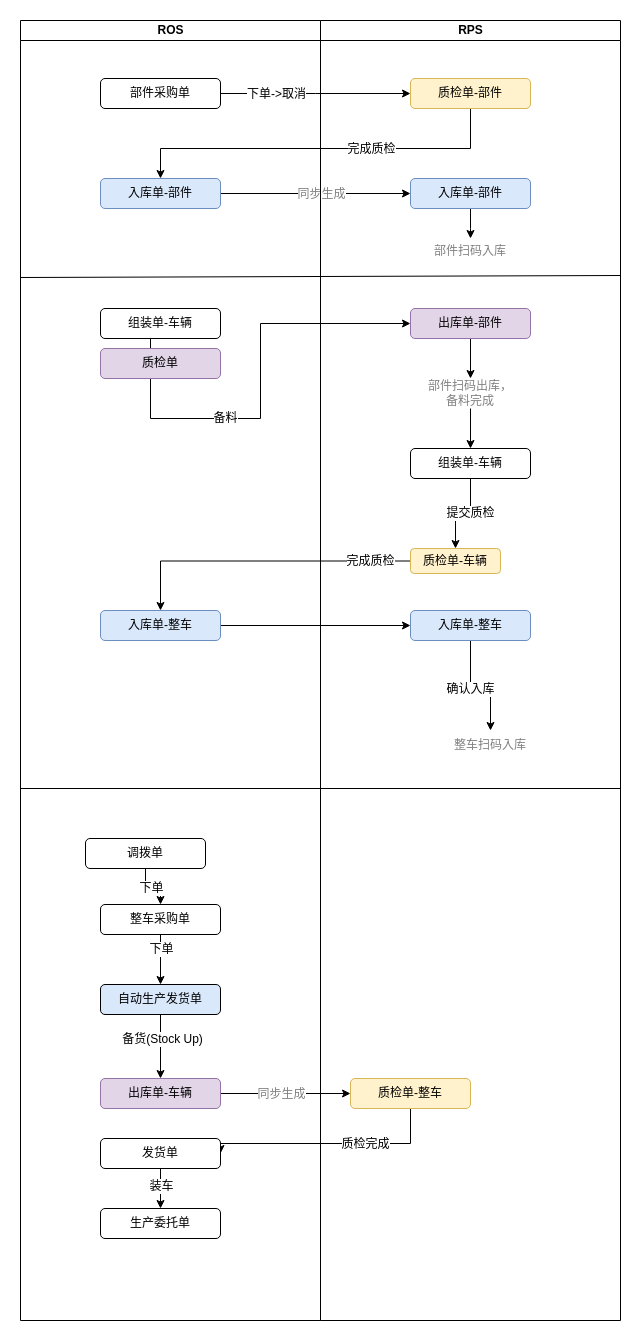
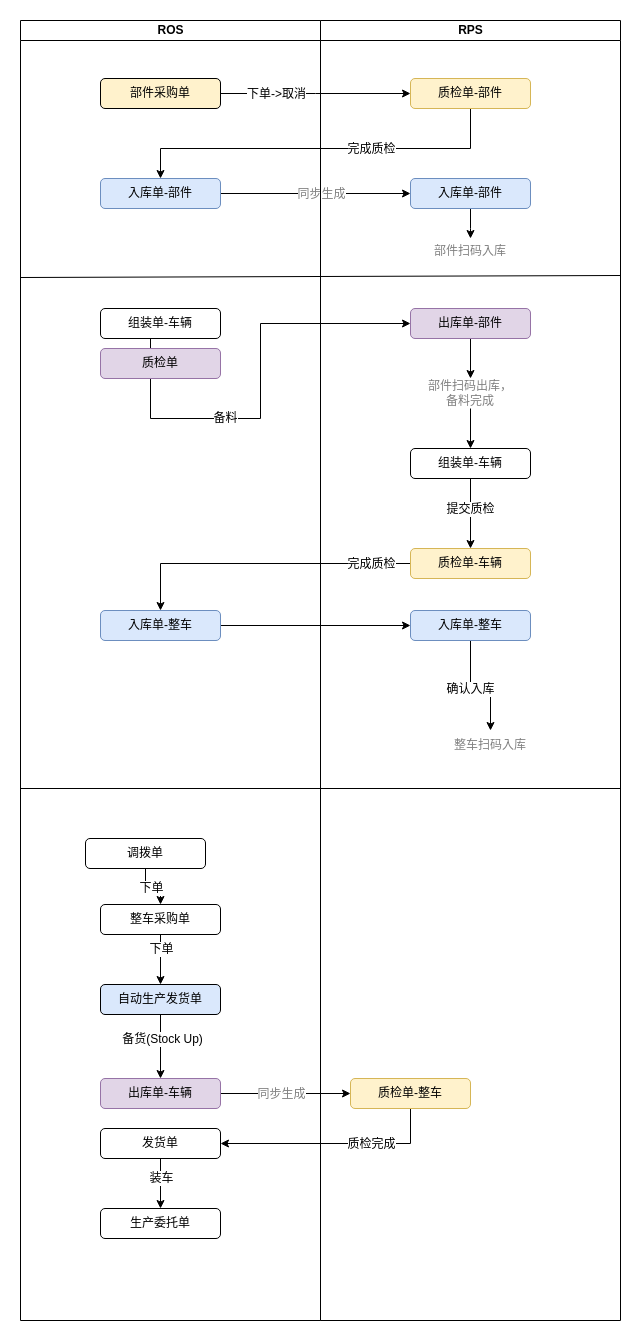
- <mxCell id="11" value="部件采购单" style="rounded=1;whiteSpace=wrap;html=1;fontSize=12;" vertex="1" parent="1"><mxGeometry x="100" y="78" width="120" height="30" as="geometry" /></mxCell>
+ <mxCell id="11" value="部件采购单" style="rounded=1;whiteSpace=wrap;html=1;fontSize=12;fillColor=#fff2cc;" vertex="1" parent="1"><mxGeometry x="100" y="78" width="120" height="30" as="geometry" /></mxCell>
- <mxCell id="23" value="质检单-车辆" style="whiteSpace=wrap;html=1;rounded=1;fontSize=12;fillColor=#fff2cc;strokeColor=#d6b656;" vertex="1" parent="1"><mxGeometry x="410" y="548" width="90" height="25" as="geometry" /></mxCell>
+ <mxCell id="23" value="质检单-车辆" style="whiteSpace=wrap;html=1;rounded=1;fontSize=12;fillColor=#fff2cc;strokeColor=#d6b656;" vertex="1" parent="1"><mxGeometry x="410" y="548" width="120" height="30" as="geometry" /></mxCell>
- <mxCell id="47" value="发货单" style="rounded=1;whiteSpace=wrap;html=1;fontSize=12;" vertex="1" parent="1"><mxGeometry x="100" y="1138" width="120" height="30" as="geometry" /></mxCell>
+ <mxCell id="47" value="发货单" style="rounded=1;whiteSpace=wrap;html=1;fontSize=12;" vertex="1" parent="1"><mxGeometry x="100" y="1128" width="120" height="30" as="geometry" /></mxCell>
